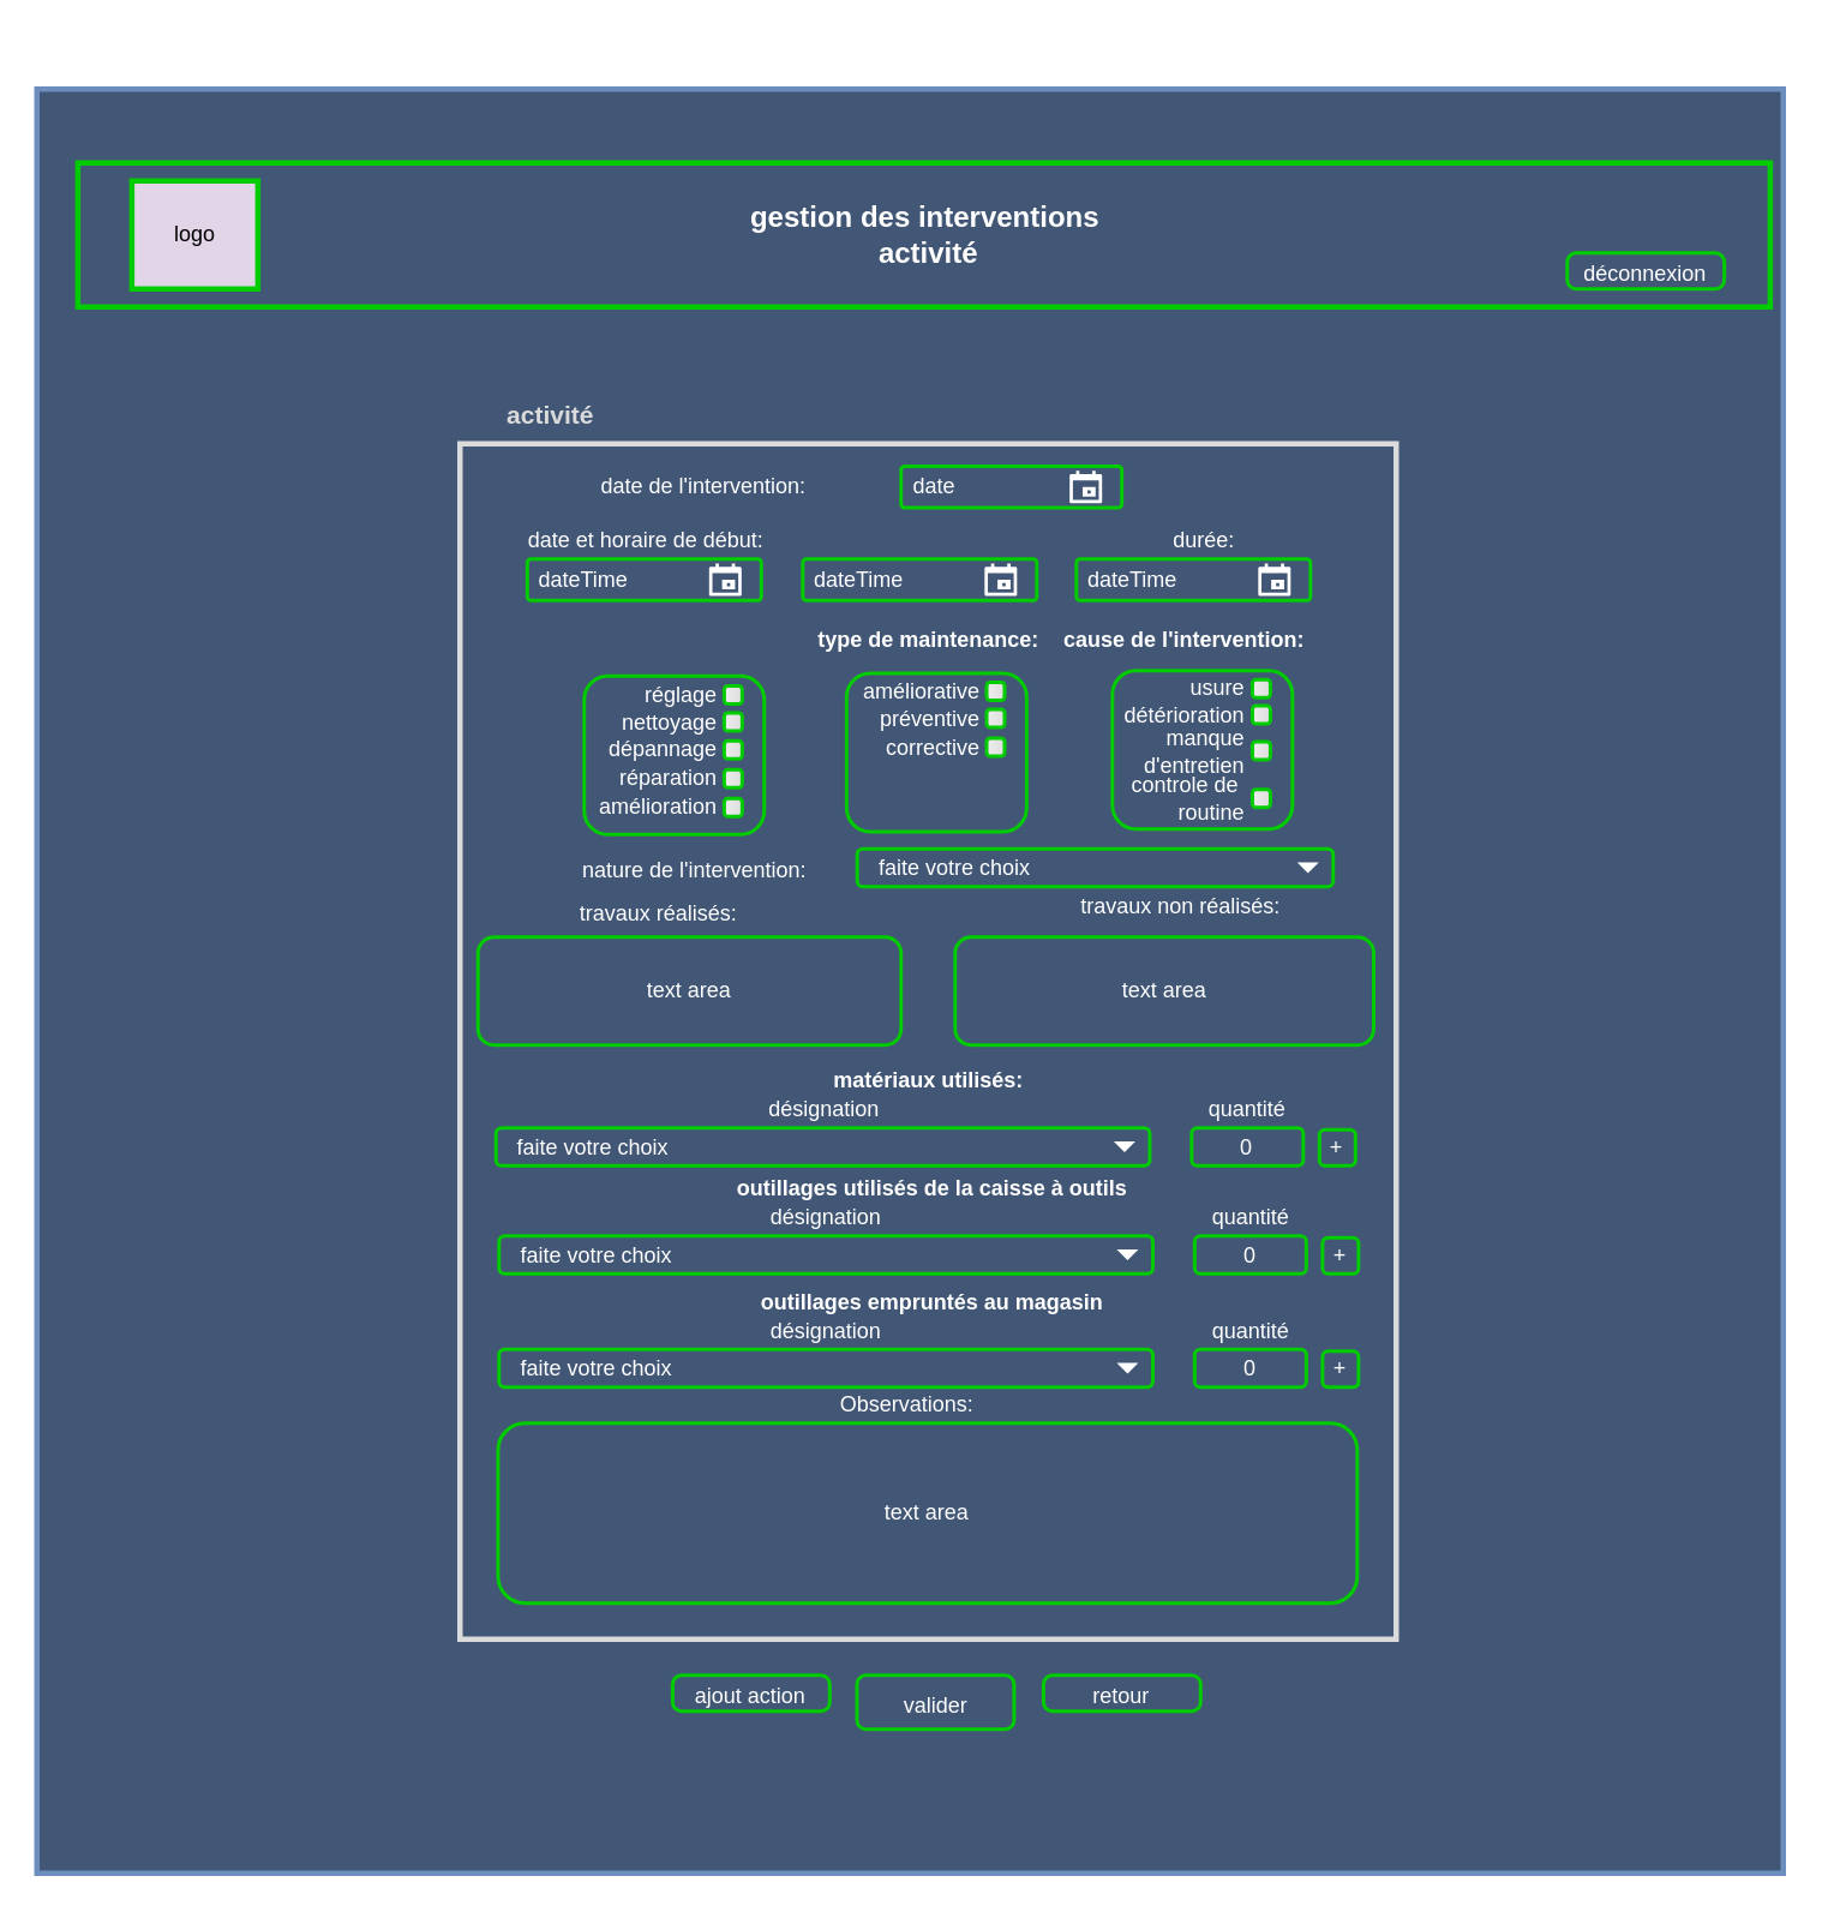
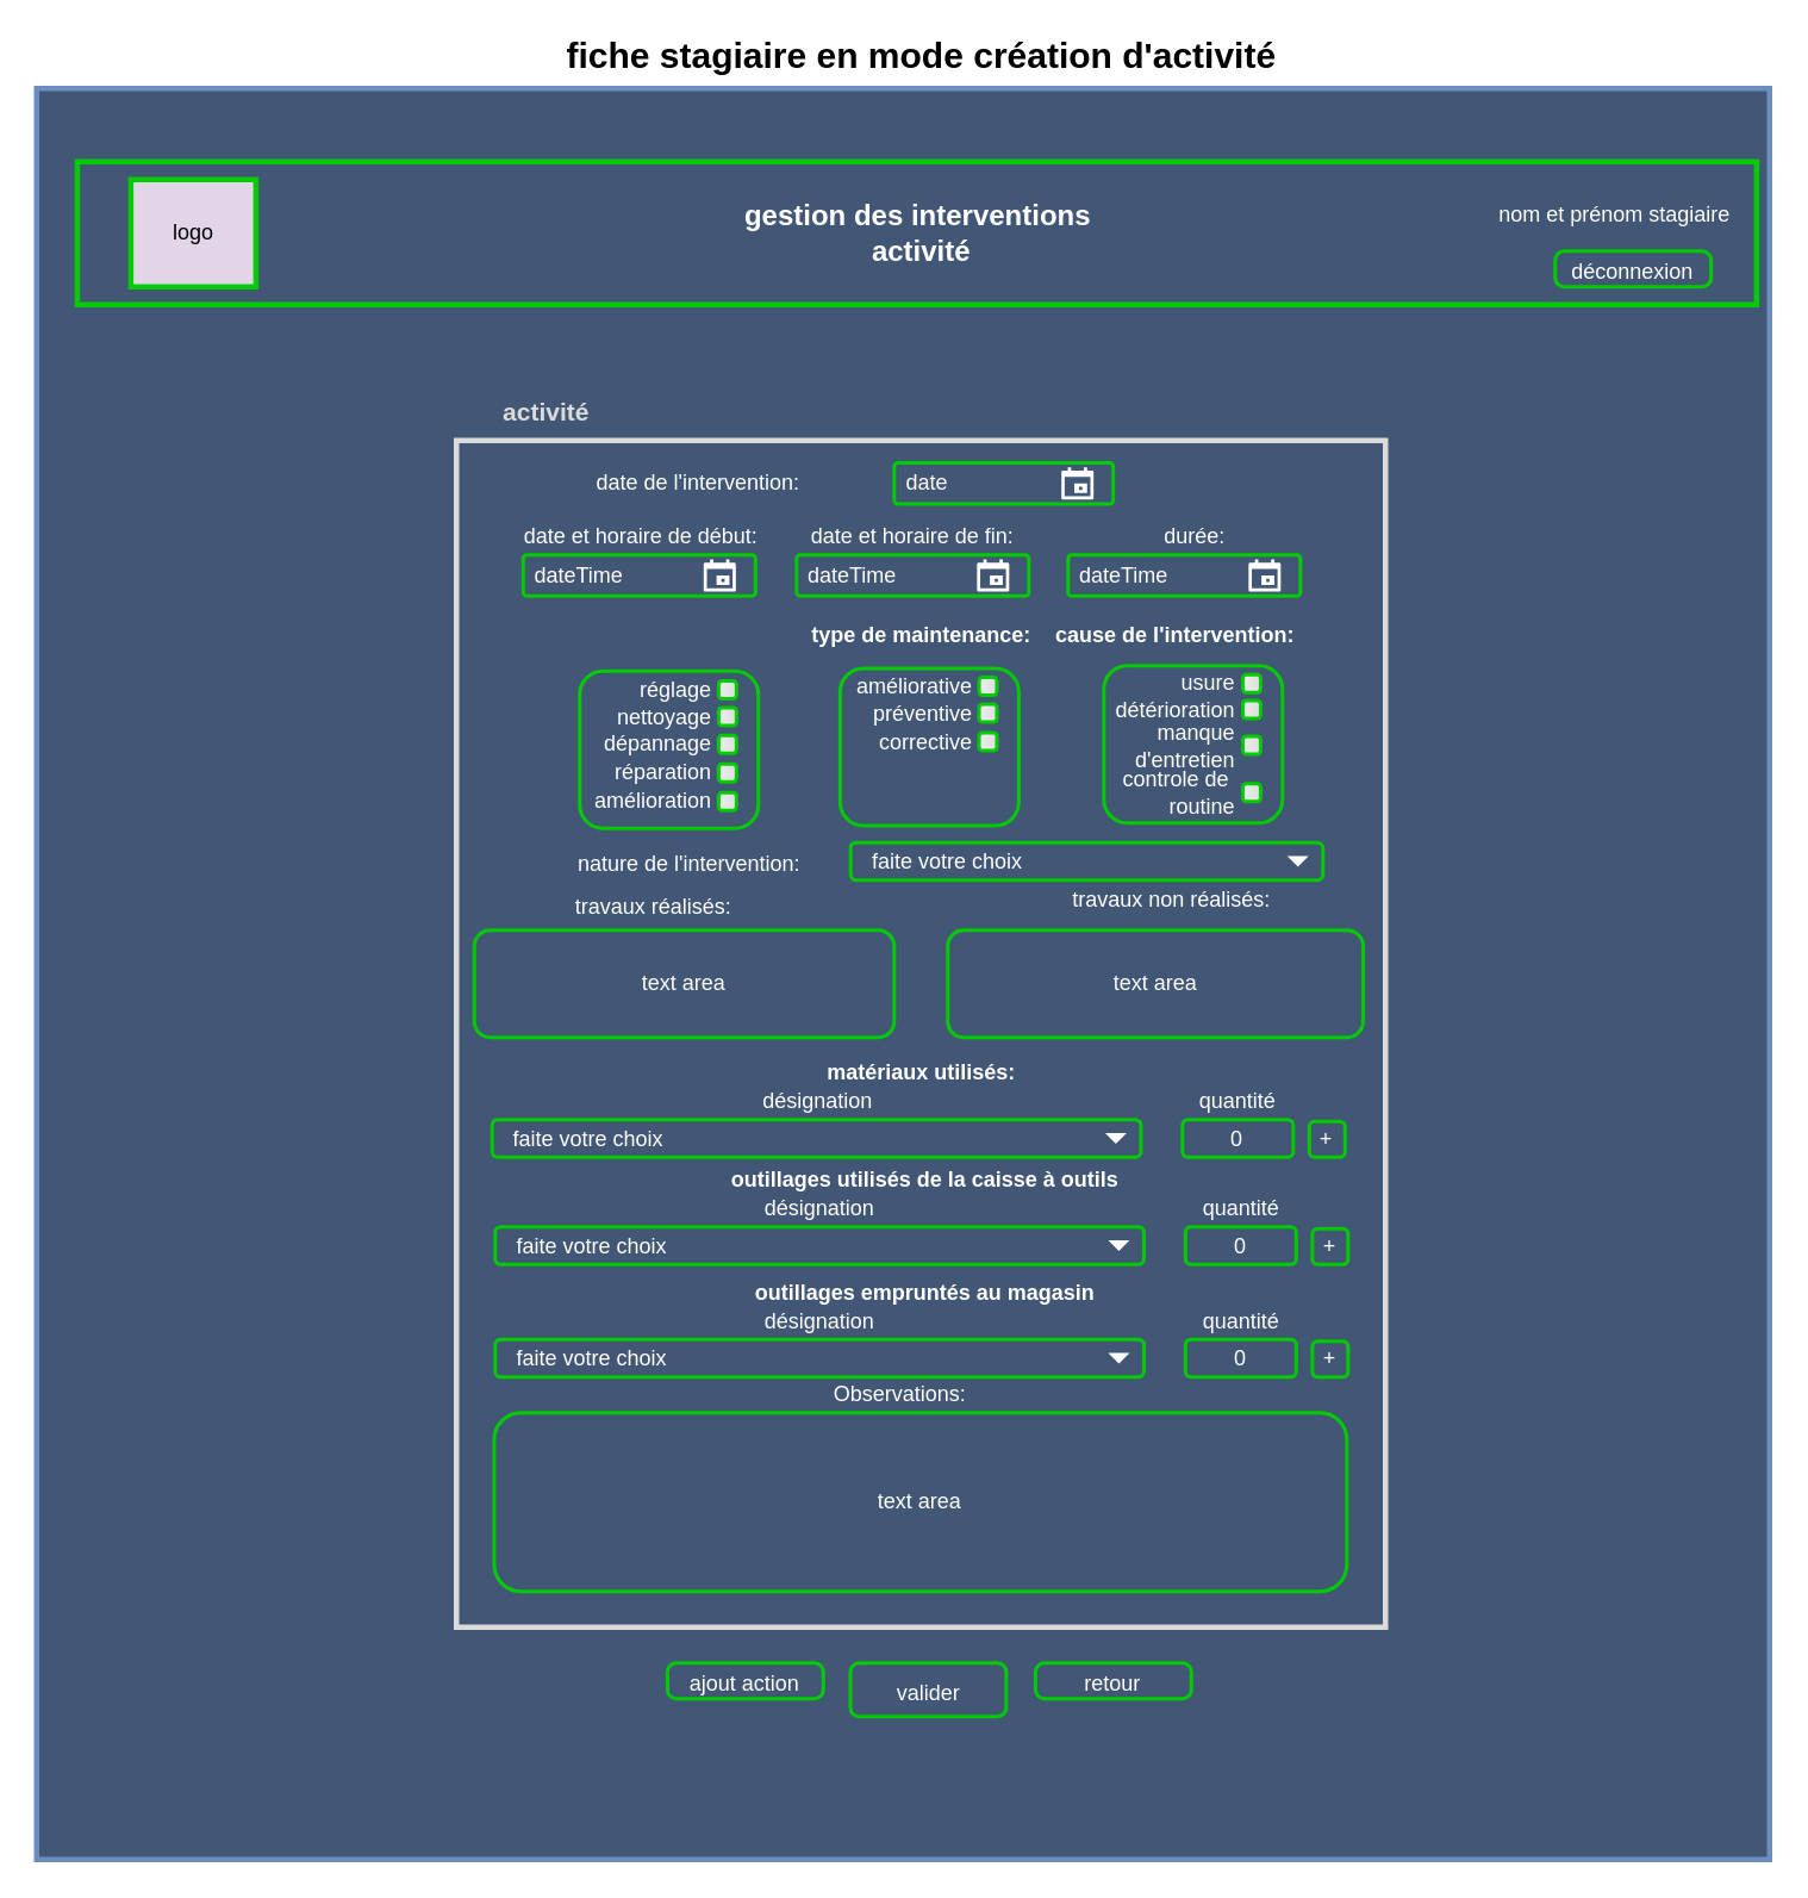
+ <mxCell id="21" value="&lt;font color=&quot;#000000&quot; size=&quot;1&quot;&gt;&lt;b style=&quot;font-size: 20px&quot;&gt;fiche stagiaire en mode création d'activité&lt;/b&gt;&lt;/font&gt;" style="text;html=1;align=center;verticalAlign=middle;resizable=0;points=[];autosize=1;fontColor=#FFFFFF;" parent="1" vertex="1"><mxGeometry x="310" y="20" width="410" height="20" as="geometry" /></mxCell>
+ <mxCell id="18" value="nom et prénom stagiaire" style="text;html=1;align=center;verticalAlign=middle;resizable=0;points=[];autosize=1;fontColor=#FFFFFF;" parent="1" vertex="1"><mxGeometry x="832.75" y="110" width="140" height="20" as="geometry" /></mxCell>
+ <mxCell id="14" value="&lt;font color=&quot;#ffffff&quot;&gt;date et horaire de fin:&lt;/font&gt;" style="text;html=1;align=center;verticalAlign=middle;resizable=0;points=[];autosize=1;" parent="1" vertex="1"><mxGeometry x="445.38" y="290" width="130" height="20" as="geometry" /></mxCell>
